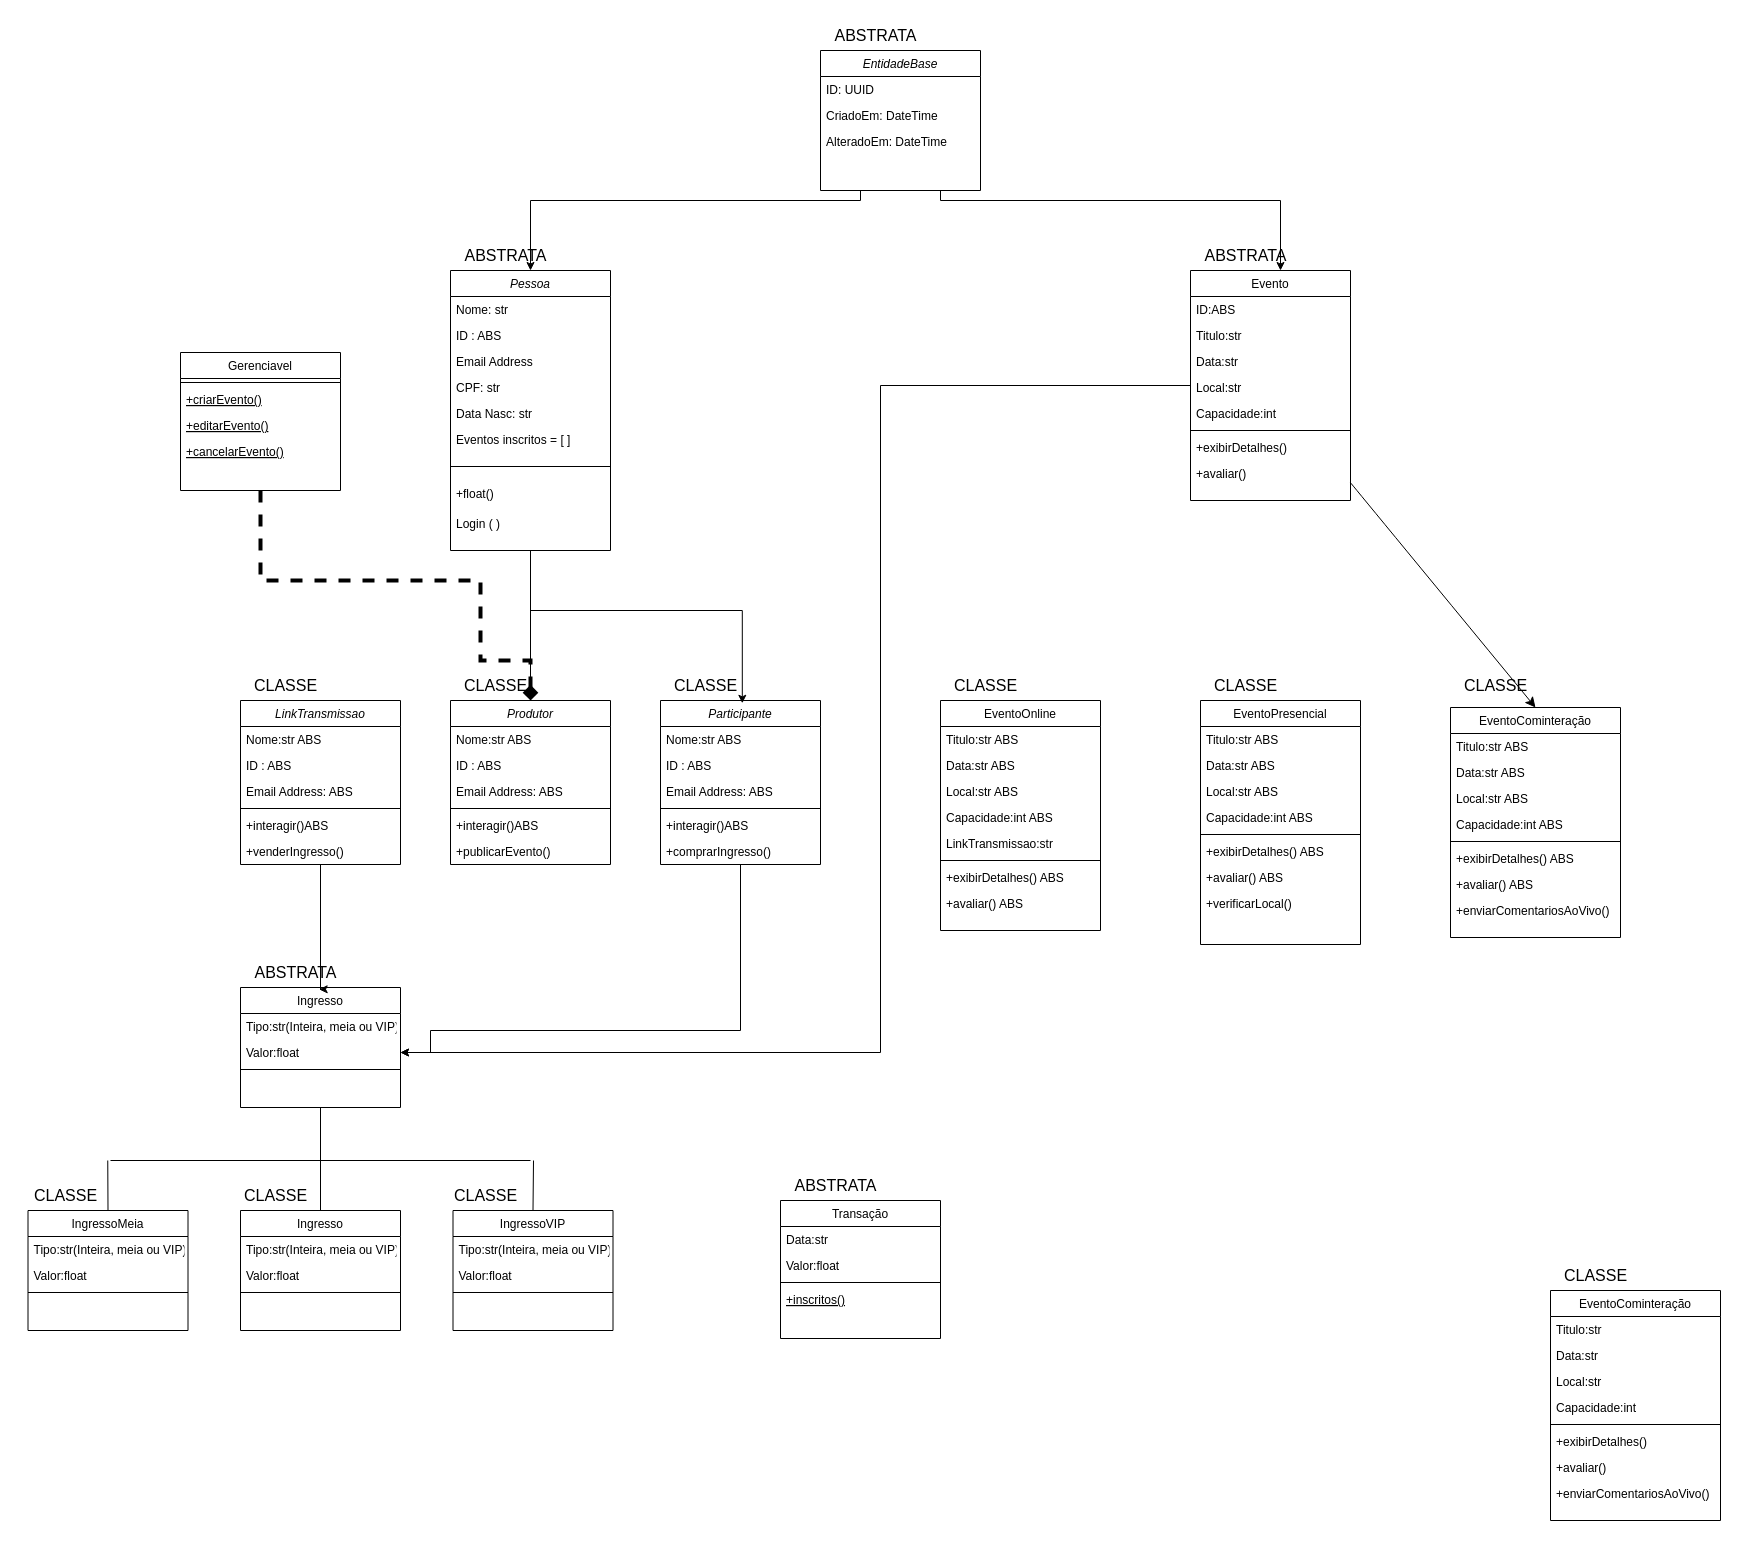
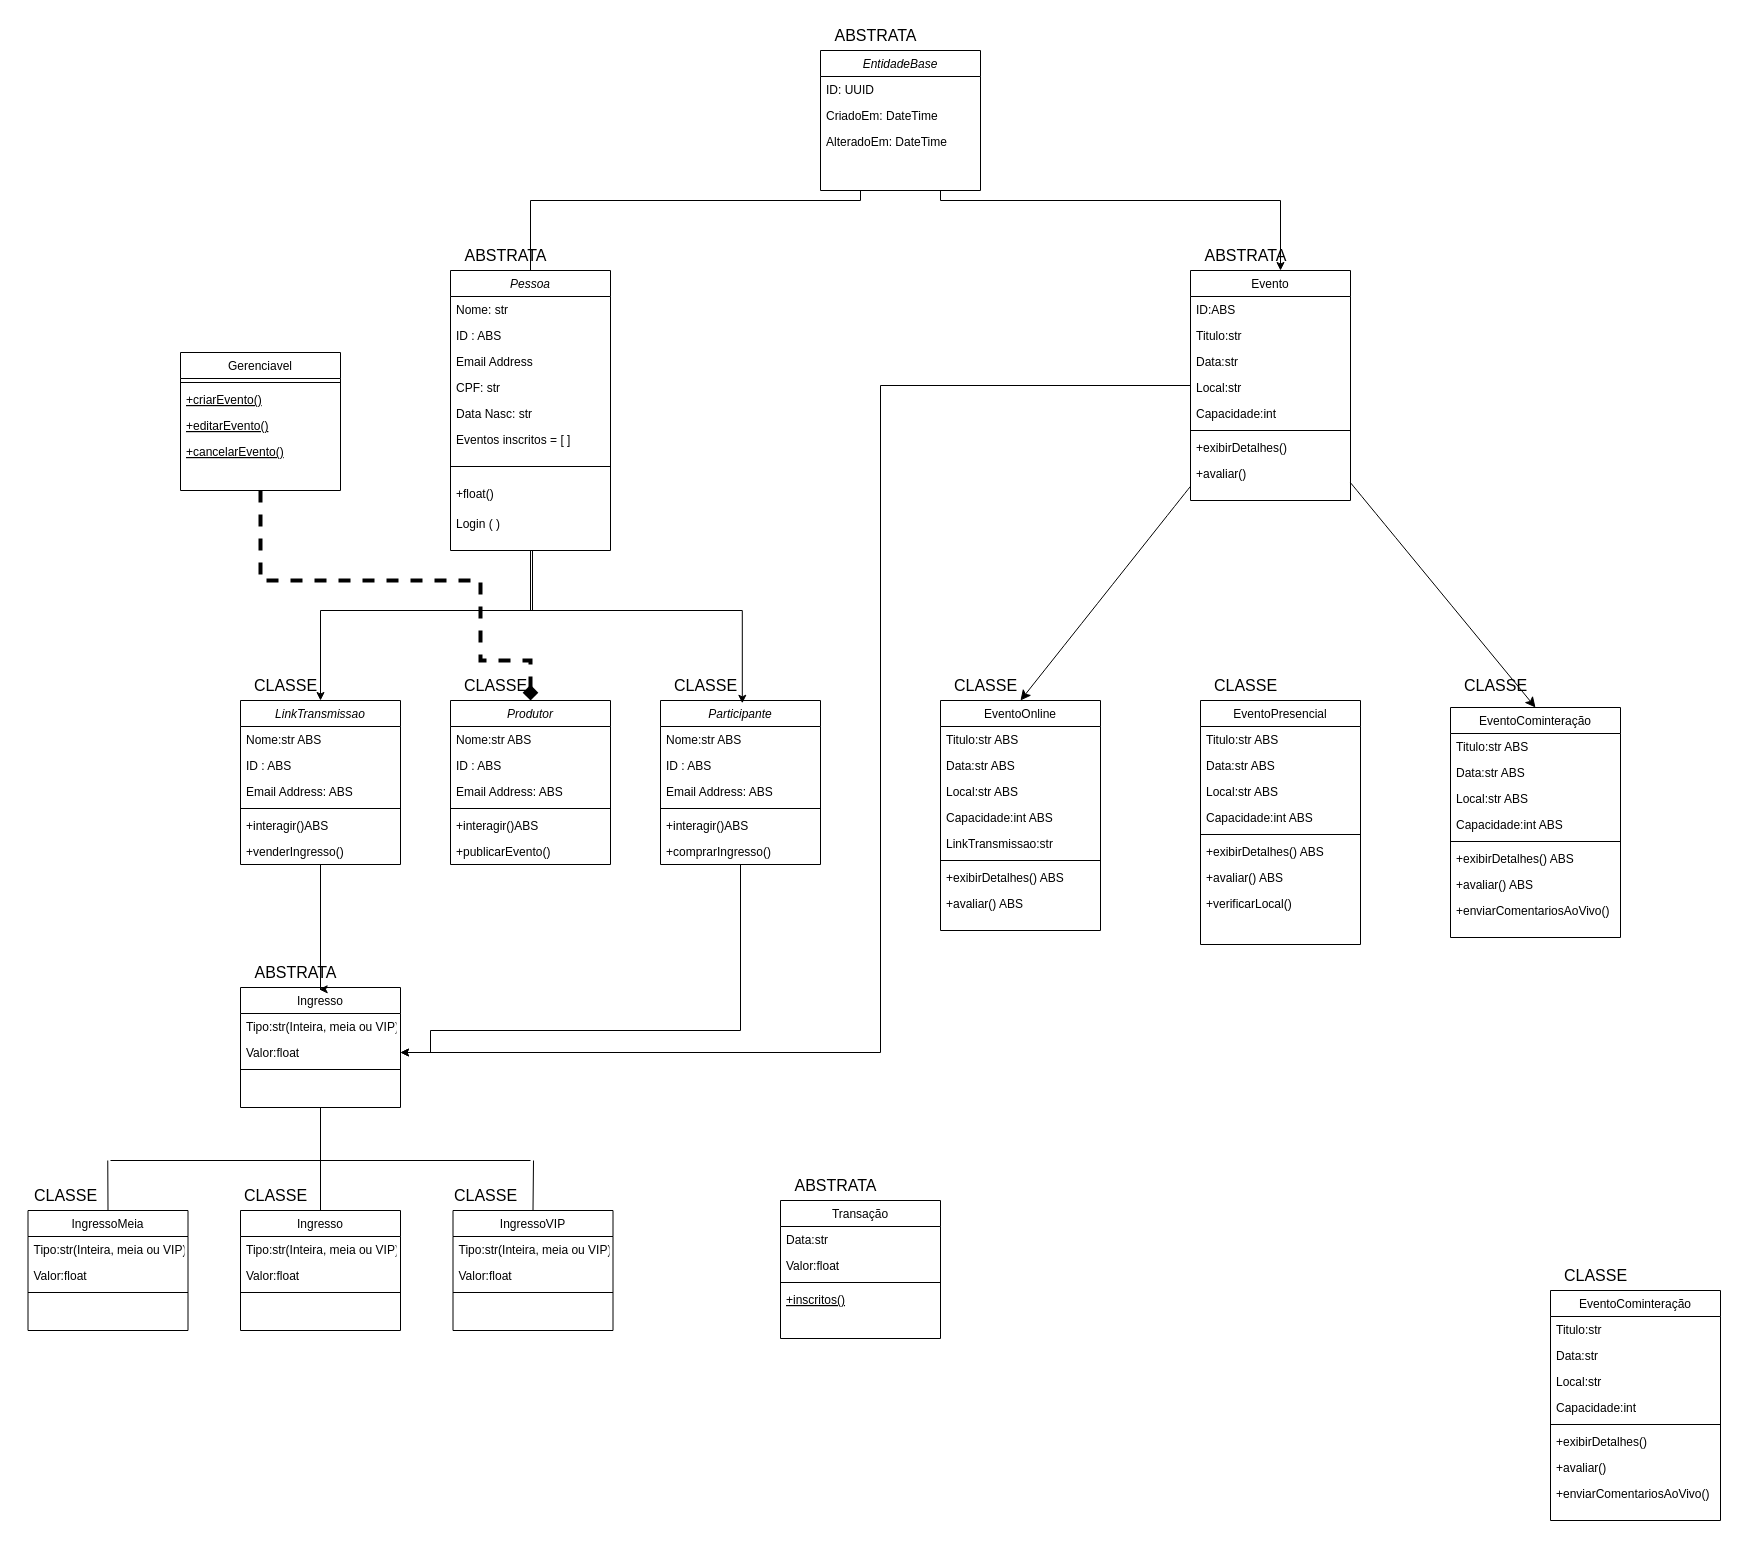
- <mxCell id="98" style="edgeStyle=orthogonalEdgeStyle;rounded=0;orthogonalLoop=1;jettySize=auto;html=1;exitX=0.25;exitY=1;exitDx=0;exitDy=0;" parent="1" source="99" target="4" edge="1"><mxGeometry relative="1" as="geometry"><Array as="points"><mxPoint x="860" y="200" /><mxPoint x="530" y="200" /></Array></mxGeometry></mxCell>
+ <mxCell id="98" style="edgeStyle=orthogonalEdgeStyle;rounded=0;orthogonalLoop=1;jettySize=auto;html=1;exitX=0.25;exitY=1;exitDx=0;exitDy=0;endArrow=none;" parent="1" source="99" target="4" edge="1"><mxGeometry relative="1" as="geometry"><Array as="points"><mxPoint x="860" y="200" /><mxPoint x="530" y="200" /></Array></mxGeometry></mxCell>
+ <mxCell id="24" style="edgeStyle=none;curved=1;rounded=0;orthogonalLoop=1;jettySize=auto;html=1;entryX=0.5;entryY=0;entryDx=0;entryDy=0;fontSize=12;startSize=8;endSize=8;" parent="1" source="27" target="57" edge="1"><mxGeometry relative="1" as="geometry" /></mxCell>
+ <mxCell id="2" style="edgeStyle=orthogonalEdgeStyle;rounded=0;orthogonalLoop=1;jettySize=auto;html=1;exitX=0.5;exitY=1;exitDx=0;exitDy=0;" parent="1" source="4" target="104" edge="1"><mxGeometry relative="1" as="geometry"><mxPoint x="630" y="640" as="sourcePoint" /><Array as="points"><mxPoint x="532" y="610" /><mxPoint x="320" y="610" /></Array></mxGeometry></mxCell>
- <mxCell id="3" style="edgeStyle=orthogonalEdgeStyle;rounded=0;orthogonalLoop=1;jettySize=auto;html=1;" parent="1" source="4" target="40" edge="1"><mxGeometry relative="1" as="geometry" /></mxCell>
